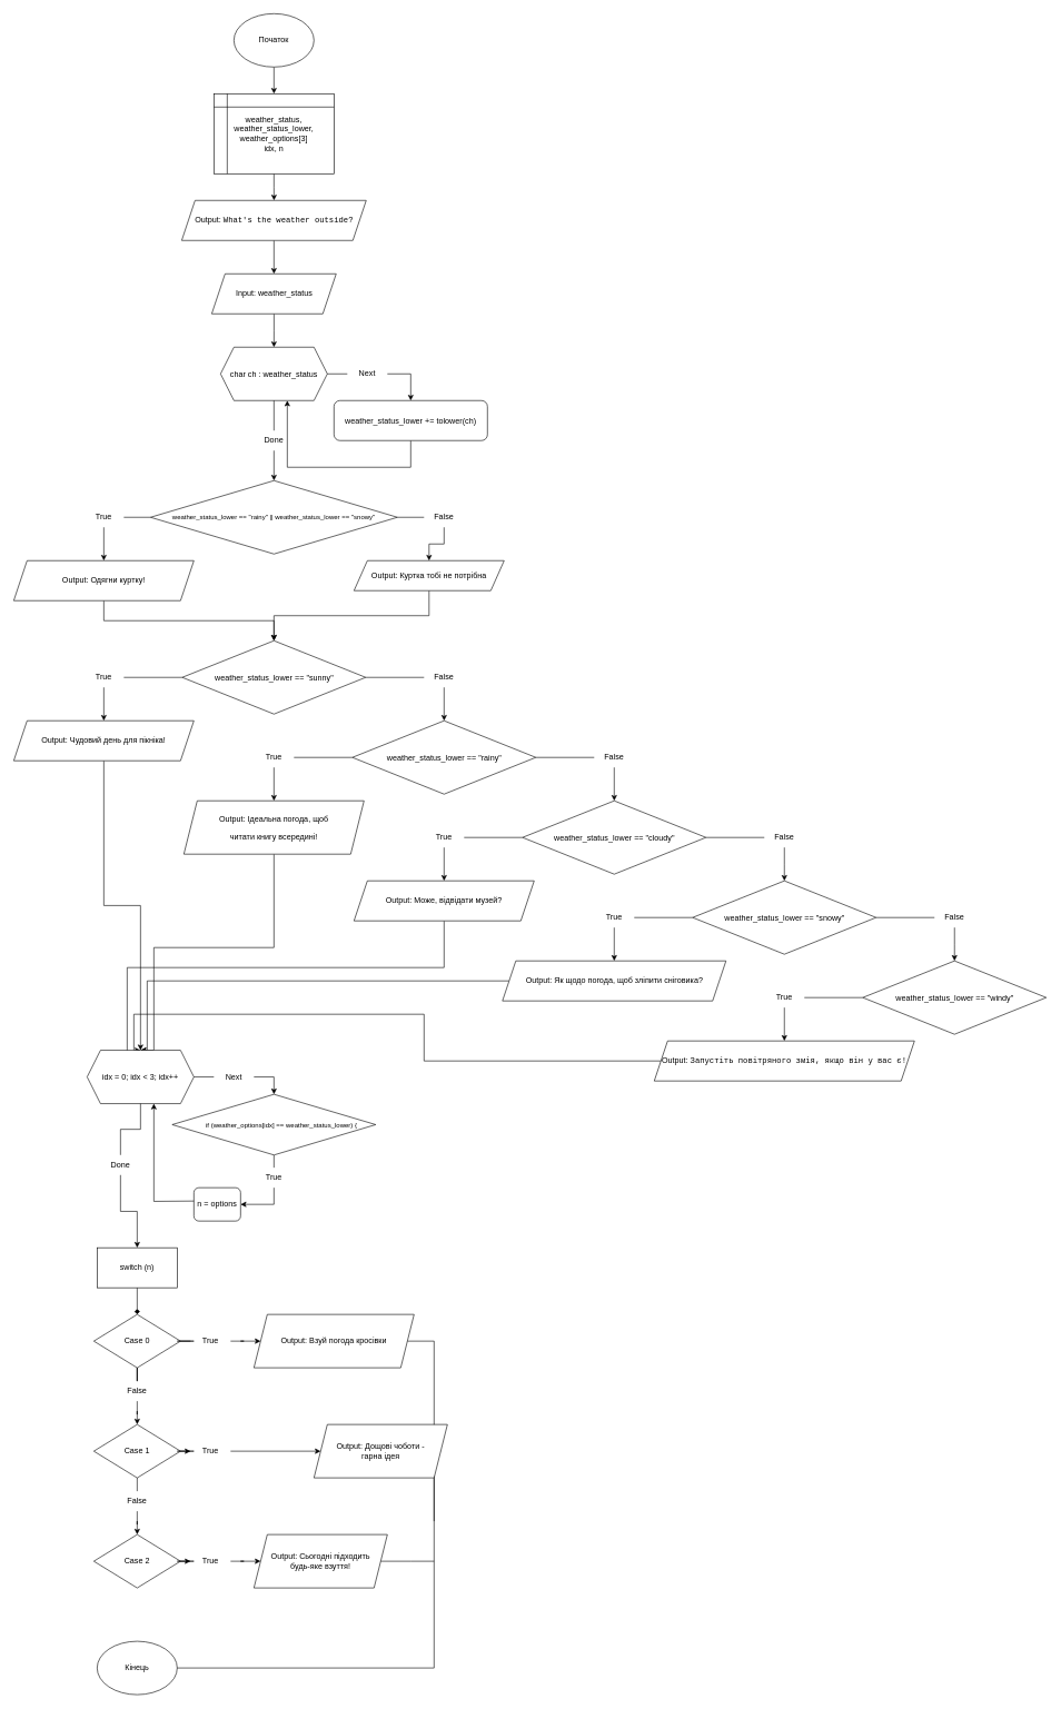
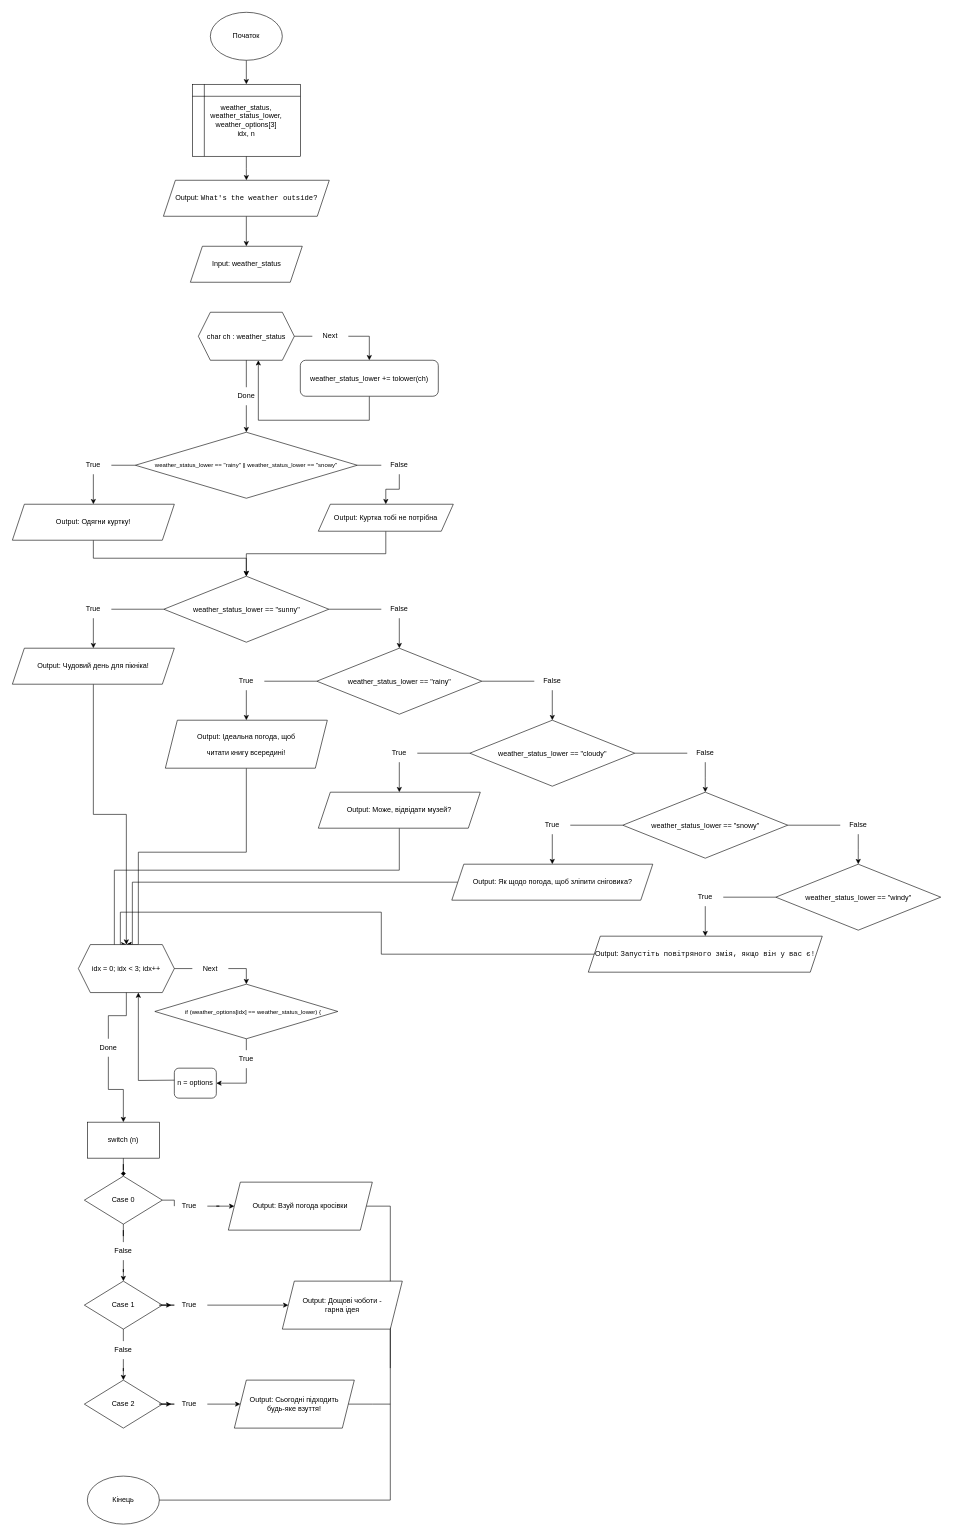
- <mxCell id="8" value="" style="edgeStyle=orthogonalEdgeStyle;rounded=0;orthogonalLoop=1;jettySize=auto;html=1;" edge="1" parent="1" source="9" target="12"><mxGeometry relative="1" as="geometry" /></mxCell>
- <mxCell id="92" value="Case 0" style="rhombus;whiteSpace=wrap;html=1;" vertex="1" parent="1"><mxGeometry x="140" y="1970" width="130" height="80" as="geometry" /></mxCell>
+ <mxCell id="92" value="Case 0" style="rhombus;whiteSpace=wrap;html=1;" vertex="1" parent="1"><mxGeometry x="140" y="1960" width="130" height="80" as="geometry" /></mxCell>
- <mxCell id="105" value="Output: Сьогодні підходить&lt;div&gt;будь-яке взуття!&lt;/div&gt;" style="shape=parallelogram;perimeter=parallelogramPerimeter;whiteSpace=wrap;html=1;fixedSize=1;" vertex="1" parent="1"><mxGeometry x="380" y="2300" width="200" height="80" as="geometry" /></mxCell>
+ <mxCell id="105" value="Output: Сьогодні підходить&lt;div&gt;будь-яке взуття!&lt;/div&gt;" style="shape=parallelogram;perimeter=parallelogramPerimeter;whiteSpace=wrap;html=1;fixedSize=1;" vertex="1" parent="1"><mxGeometry x="390" y="2300" width="200" height="80" as="geometry" /></mxCell>
